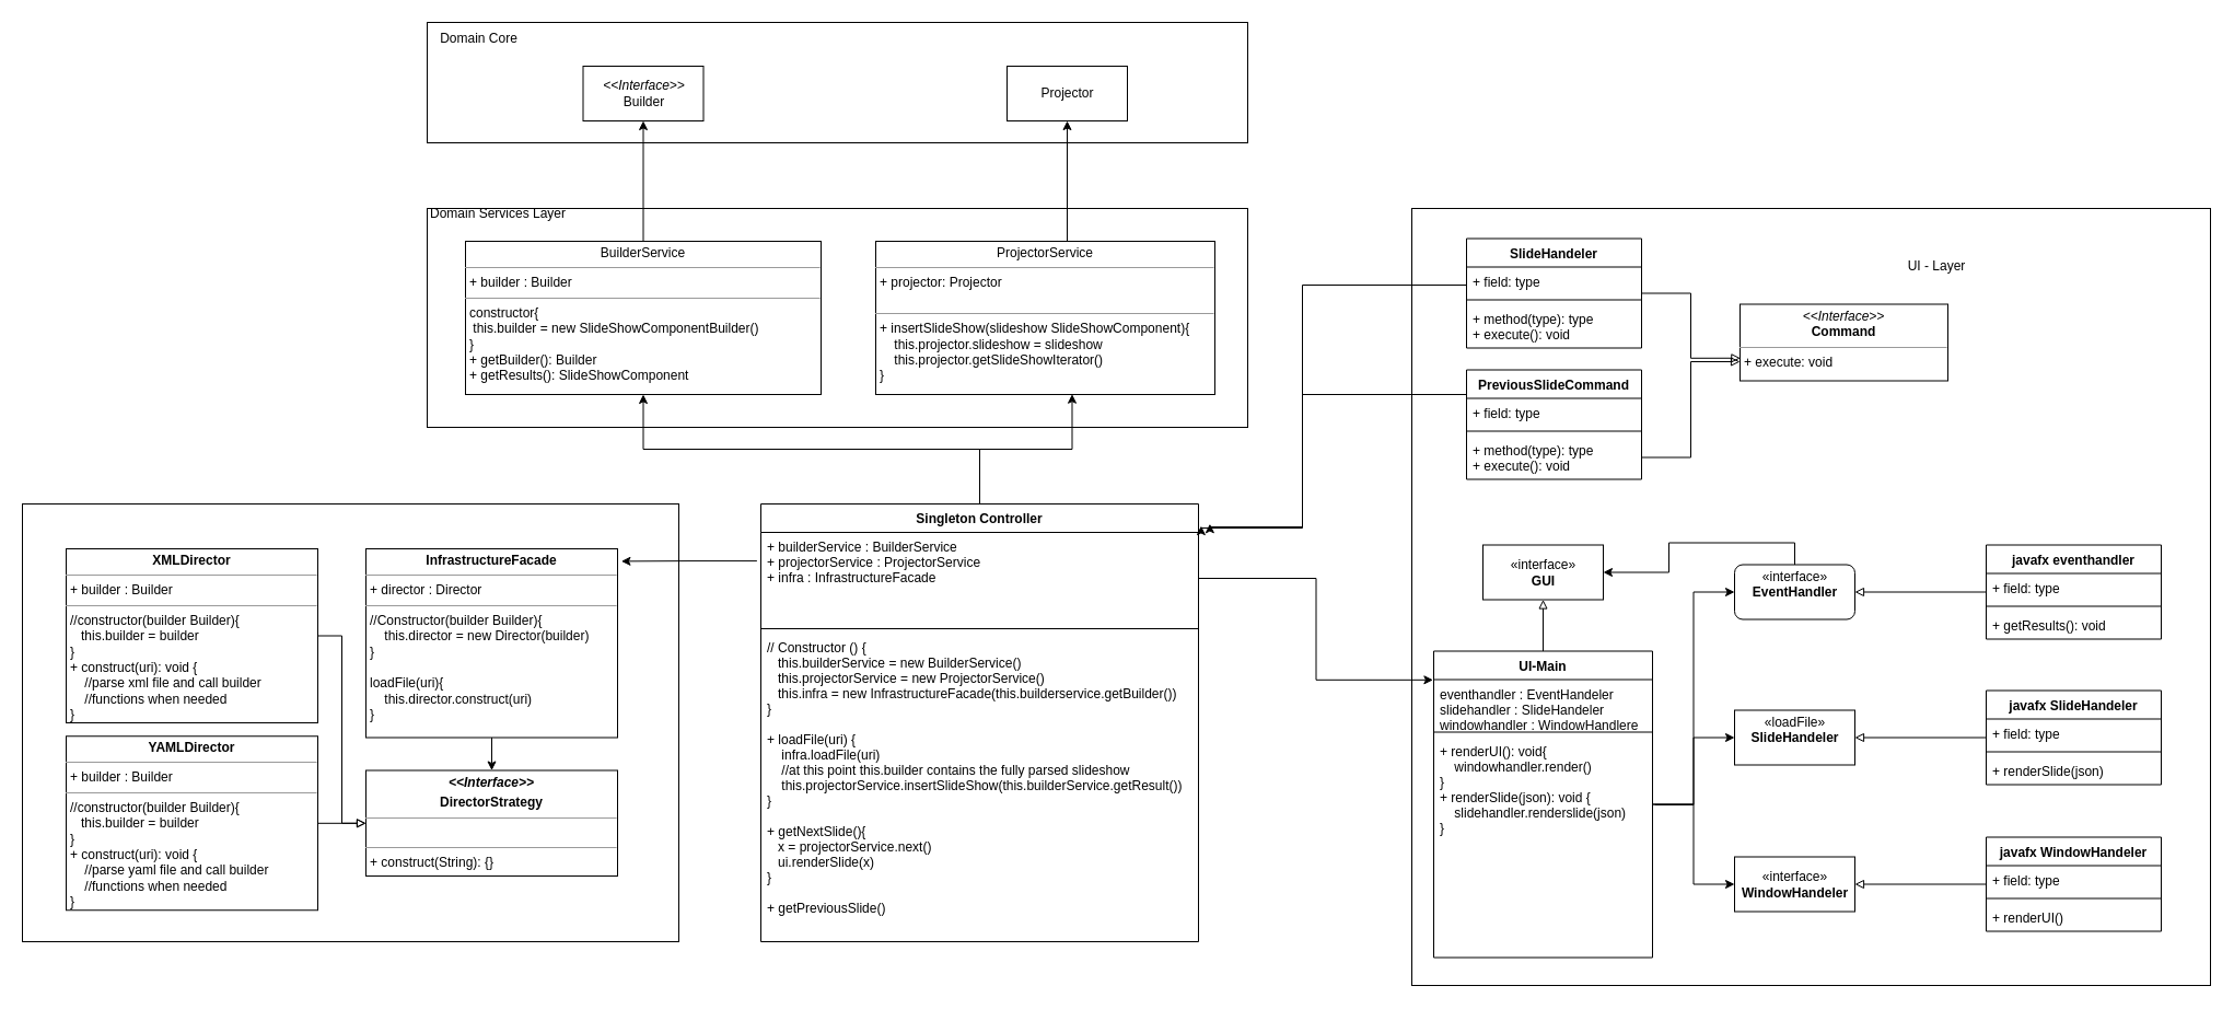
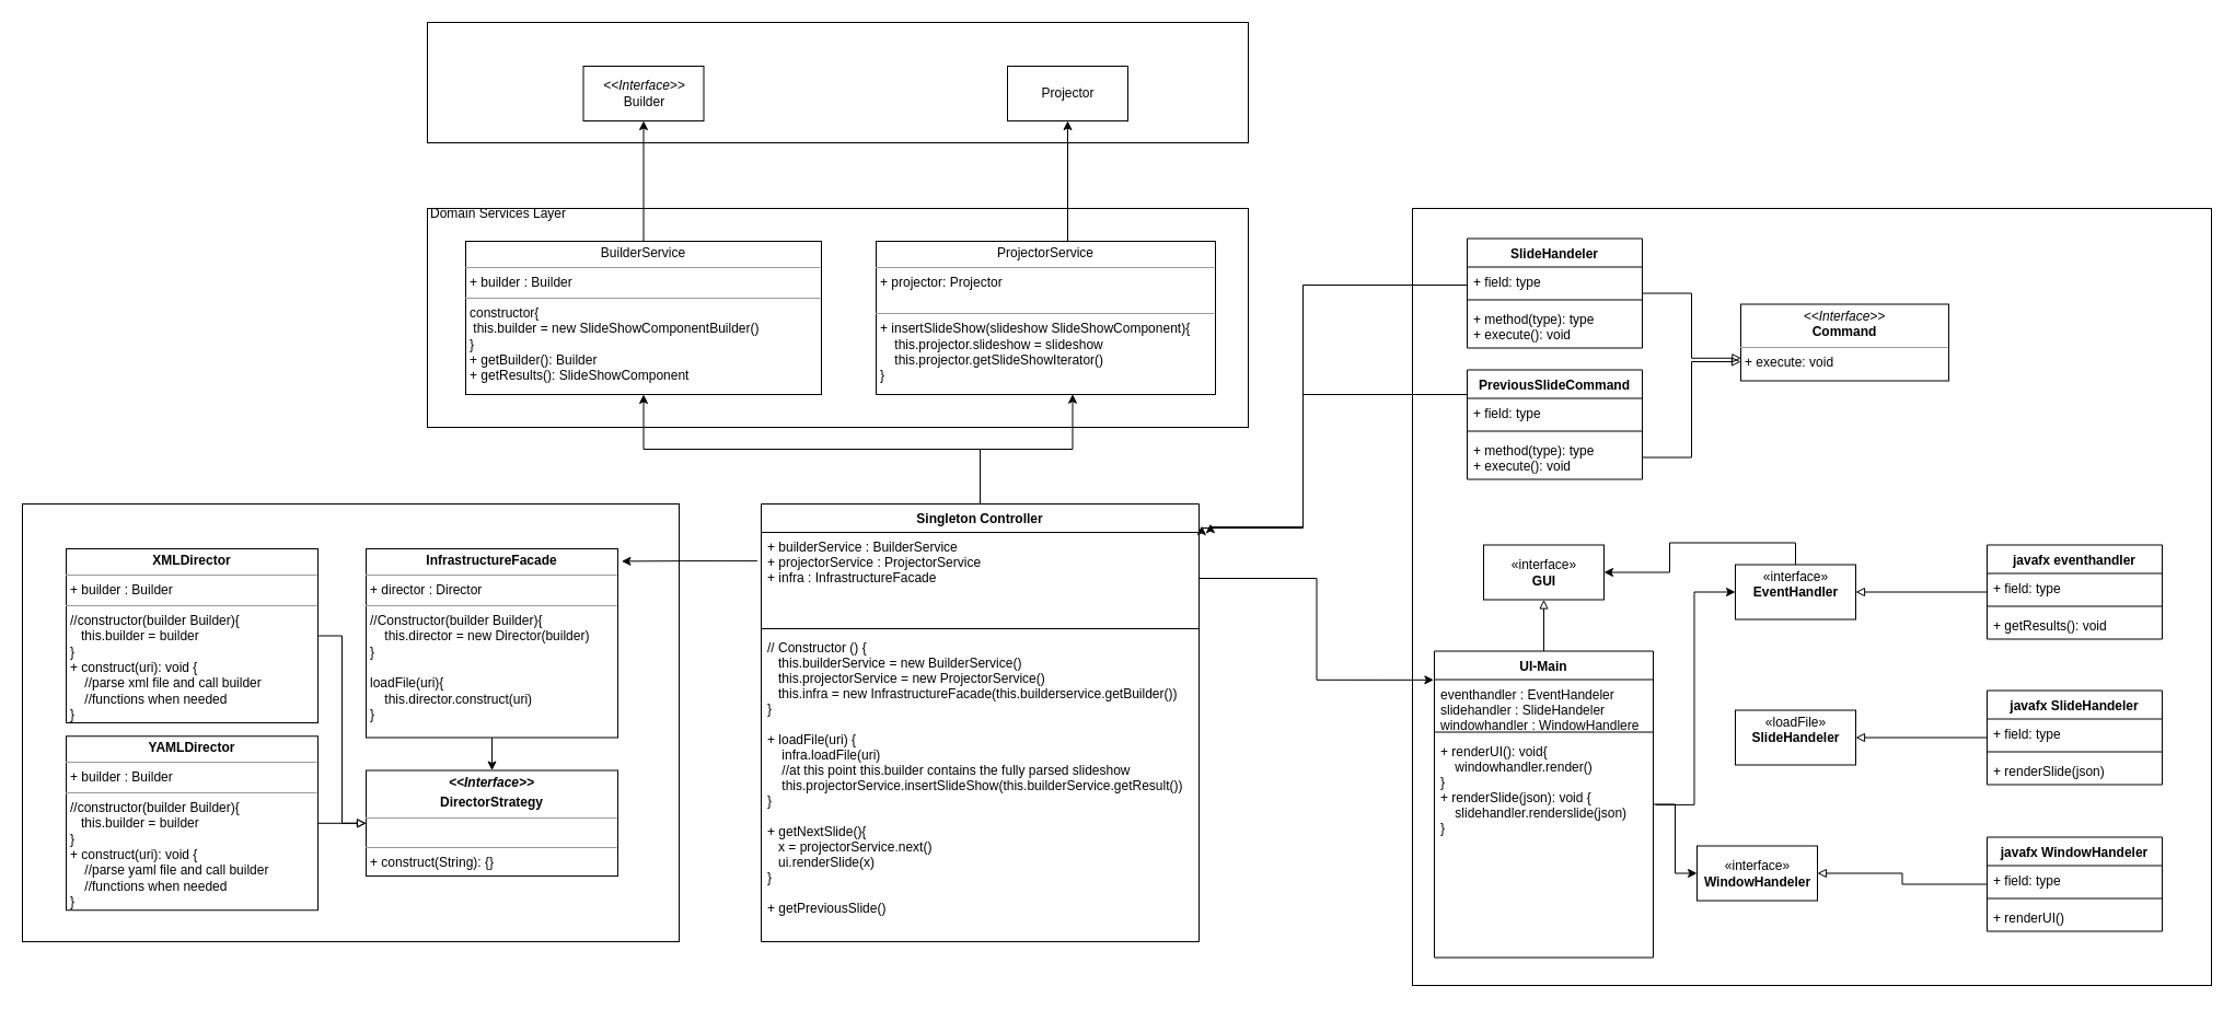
- <mxCell id="20" value="Domain Core" style="text;html=1;strokeColor=none;fillColor=none;align=center;verticalAlign=middle;whiteSpace=wrap;rounded=0;" parent="1" vertex="1"><mxGeometry x="390" y="20" width="95" height="30" as="geometry" /></mxCell>
- <mxCell id="63" value="UI - Layer" style="text;html=1;strokeColor=none;fillColor=none;align=center;verticalAlign=middle;whiteSpace=wrap;rounded=0;" parent="1" vertex="1"><mxGeometry x="1740" y="227.5" width="60" height="30" as="geometry" /></mxCell>
- <mxCell id="48" value="«interface»&lt;br&gt;&lt;b&gt;EventHandler&lt;br&gt;&lt;br&gt;&lt;/b&gt;" style="html=1;rounded=1;" parent="1" vertex="1"><mxGeometry x="1585" y="515.5" width="110" height="50" as="geometry" /></mxCell>
+ <mxCell id="48" value="«interface»&lt;br&gt;&lt;b&gt;EventHandler&lt;br&gt;&lt;br&gt;&lt;/b&gt;" style="html=1;" parent="1" vertex="1"><mxGeometry x="1585" y="515.5" width="110" height="50" as="geometry" /></mxCell>
- <mxCell id="22" style="edgeStyle=orthogonalEdgeStyle;rounded=0;orthogonalLoop=1;jettySize=auto;html=1;entryX=0;entryY=0.5;entryDx=0;entryDy=0;startArrow=none;startFill=0;endArrow=classic;endFill=1;" parent="1" source="24" target="50" edge="1"><mxGeometry relative="1" as="geometry" /></mxCell>
- <mxCell id="56" value="«interface»&lt;br&gt;&lt;b&gt;WindowHandeler&lt;br&gt;&lt;/b&gt;" style="html=1;" parent="1" vertex="1"><mxGeometry x="1585" y="782.5" width="110" height="50" as="geometry" /></mxCell>
+ <mxCell id="56" value="«interface»&lt;br&gt;&lt;b&gt;WindowHandeler&lt;br&gt;&lt;/b&gt;" style="html=1;" parent="1" vertex="1"><mxGeometry x="1550" y="772.5" width="110" height="50" as="geometry" /></mxCell>
